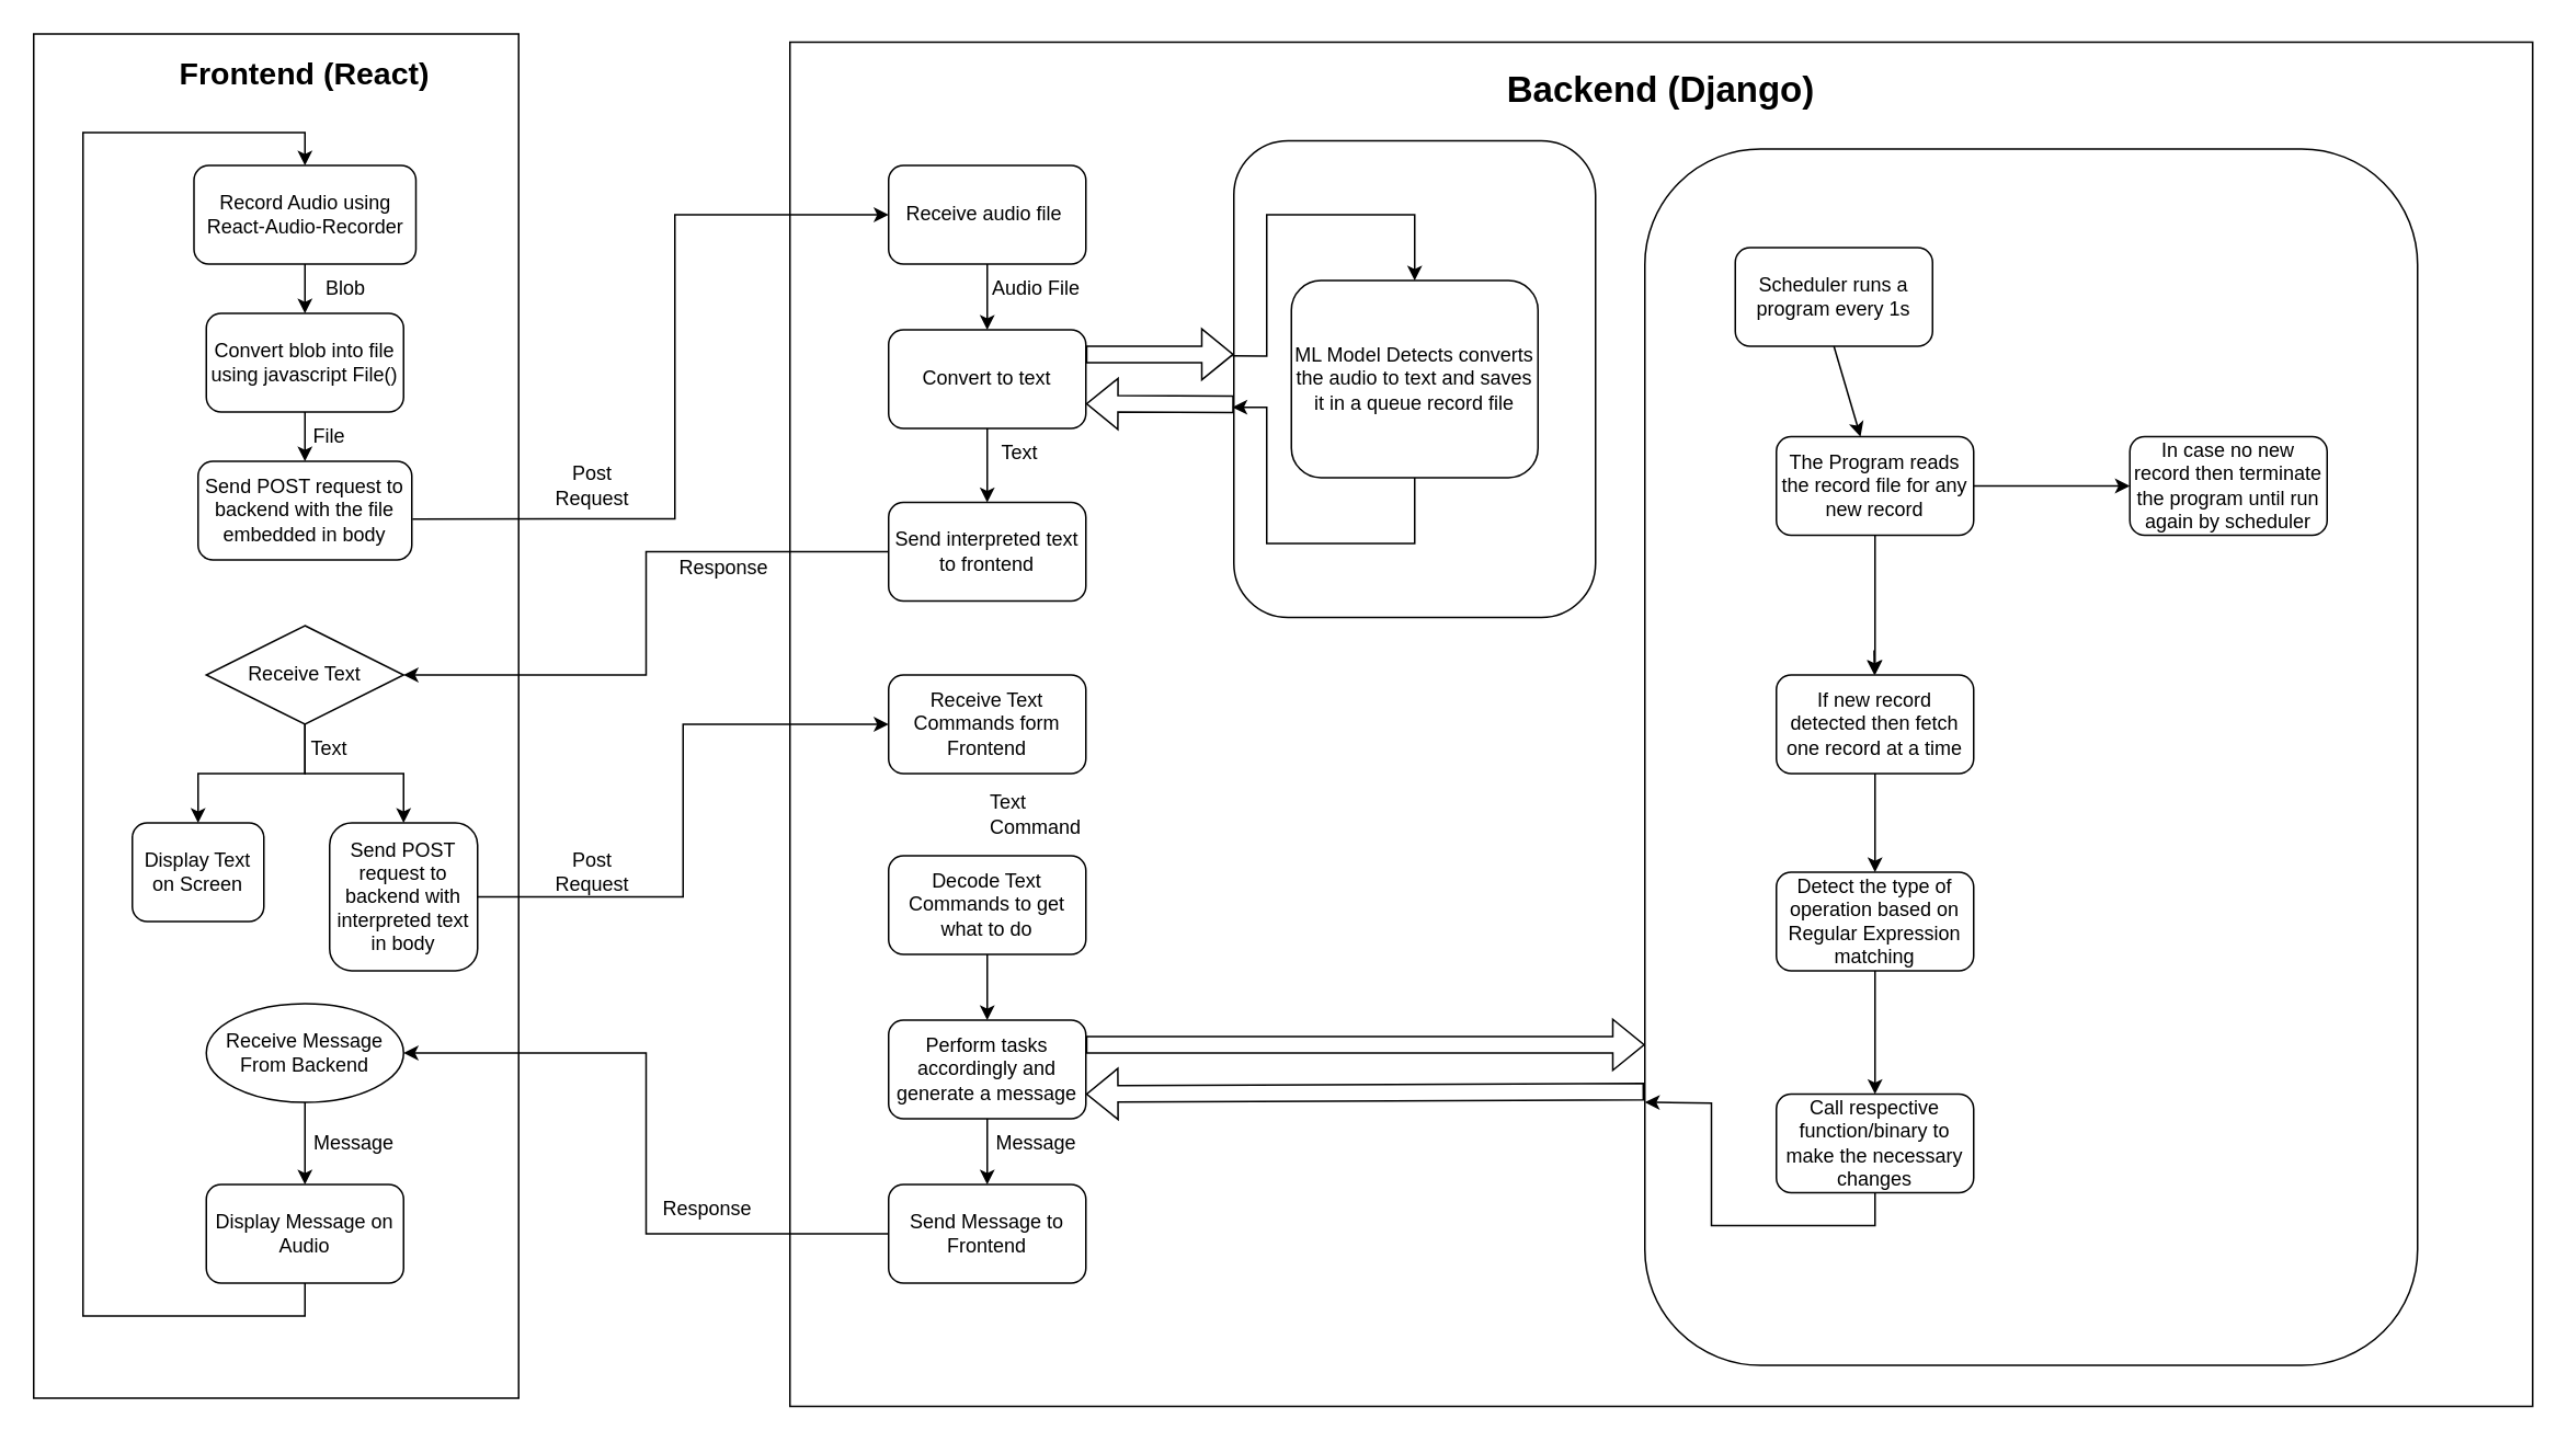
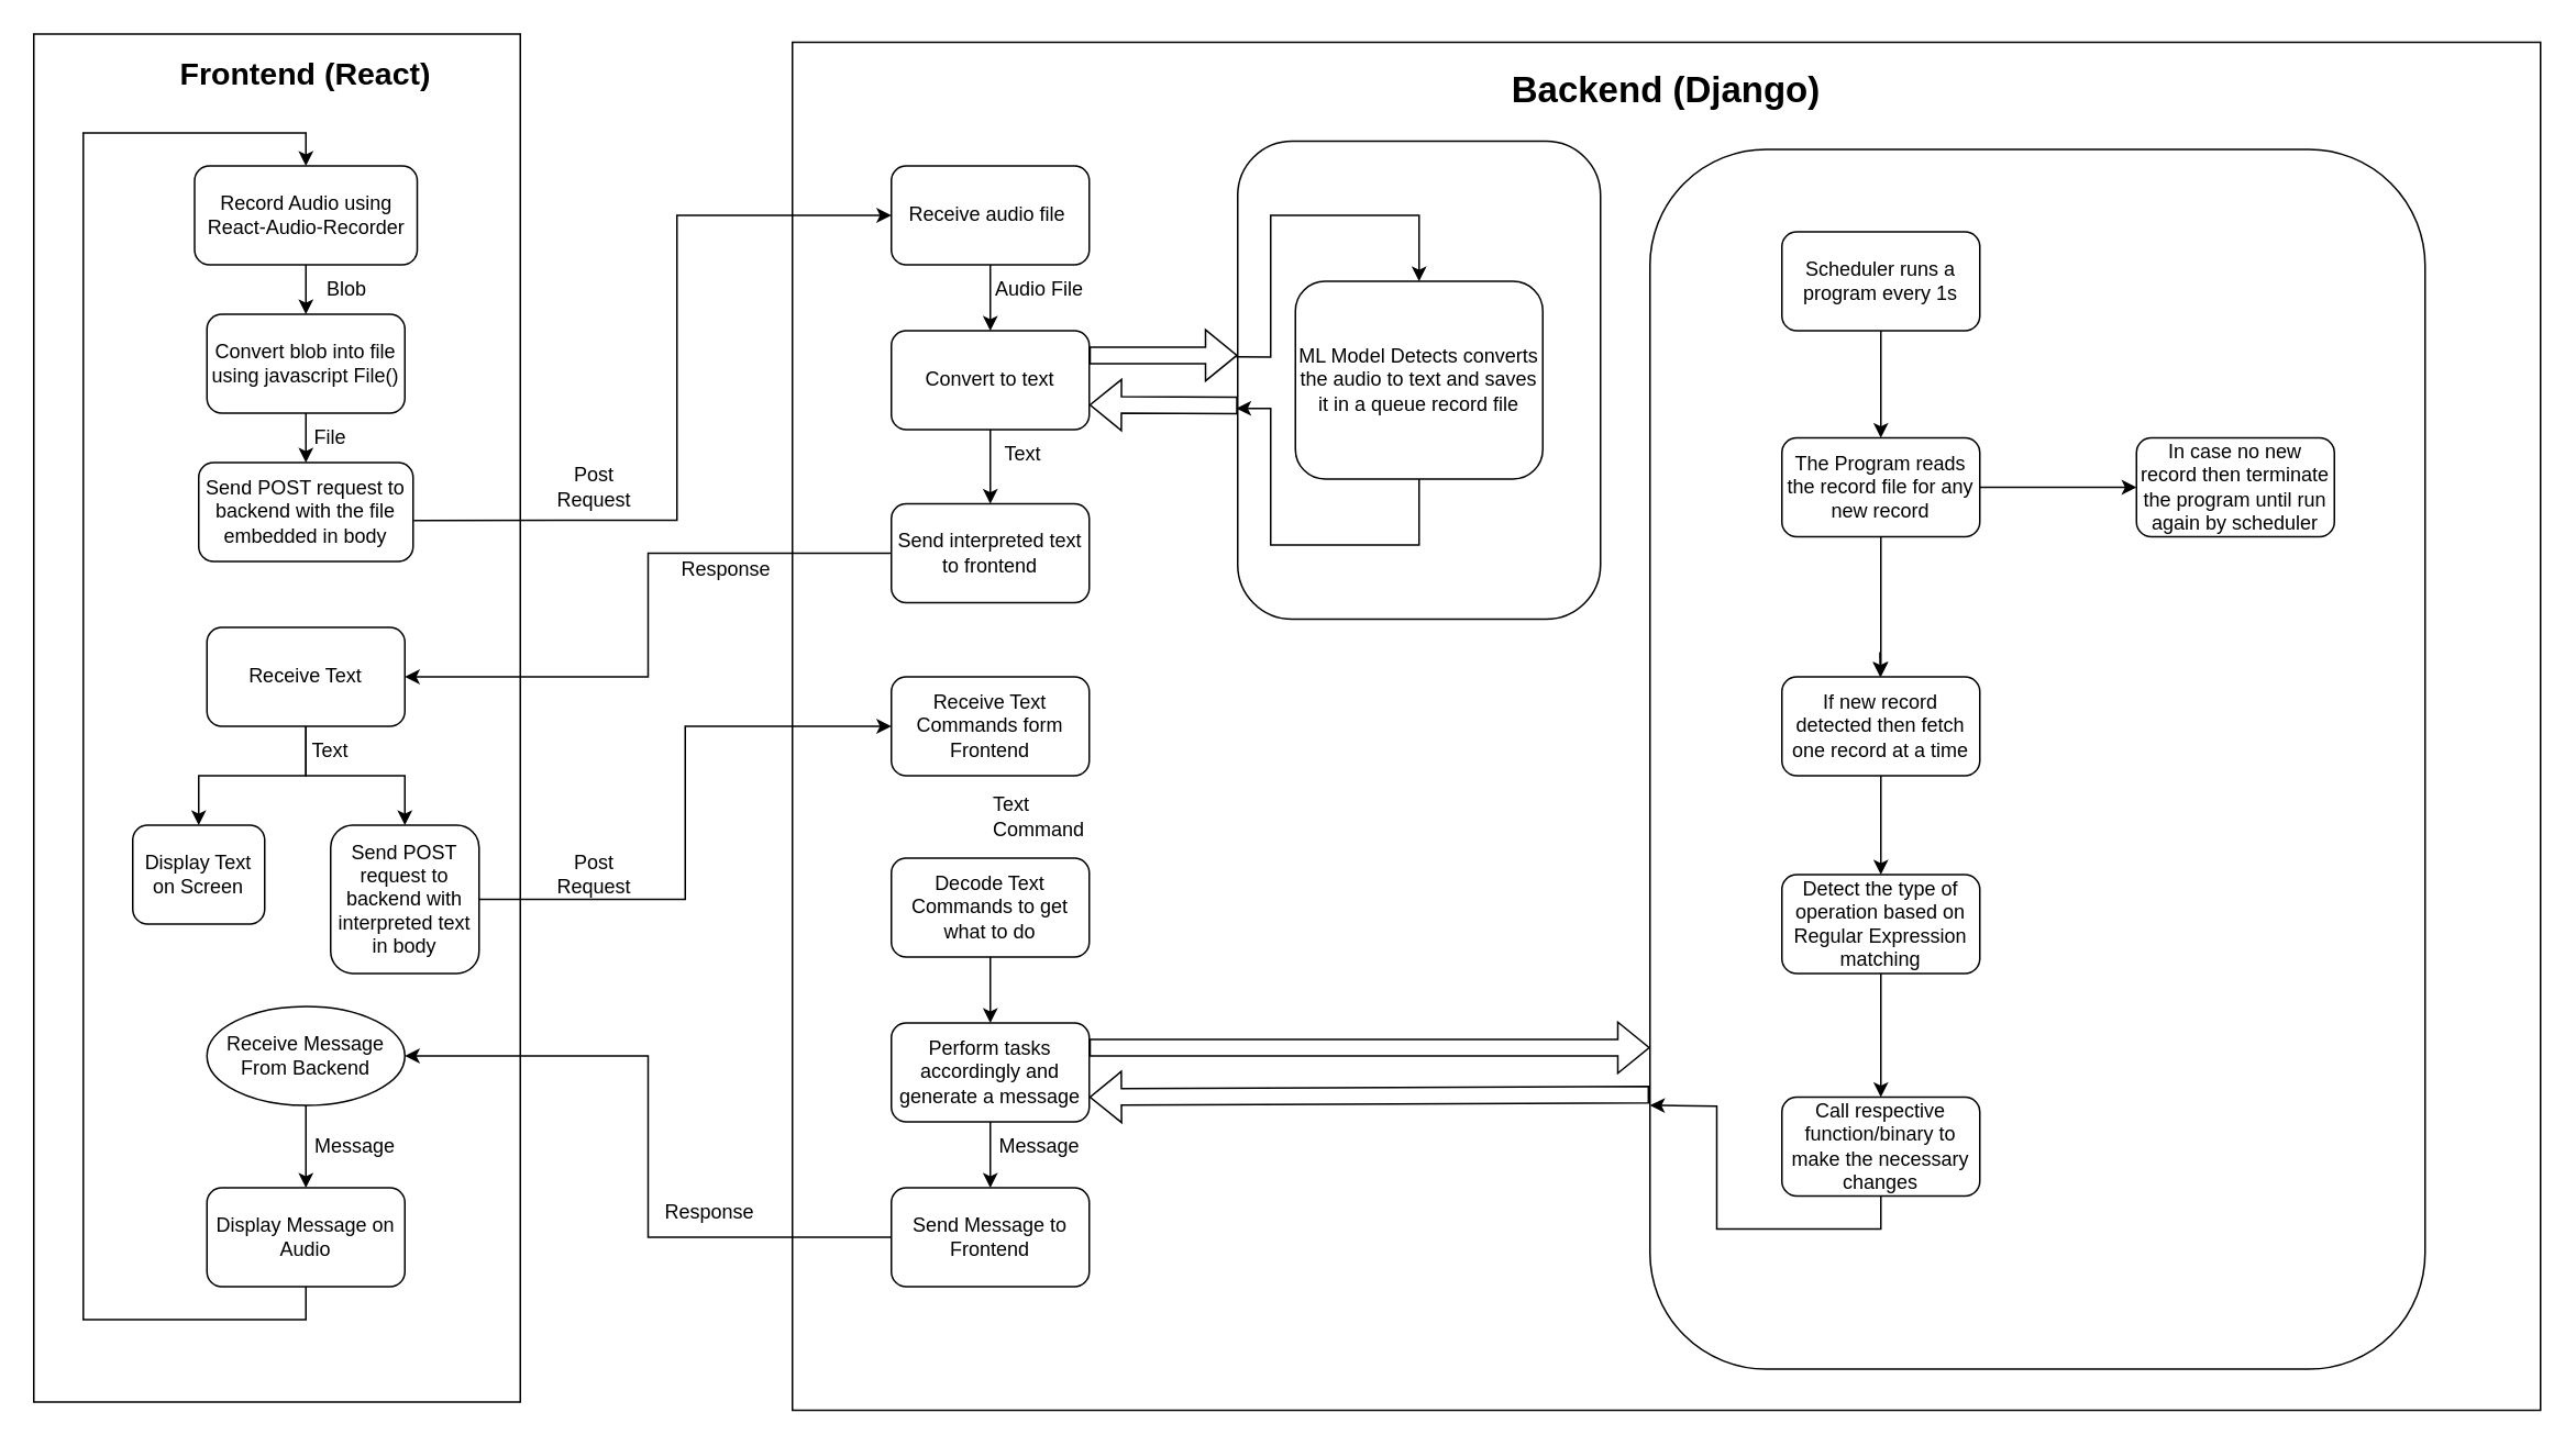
- <mxCell id="50" value="Scheduler runs a program every 1s" style="rounded=1;whiteSpace=wrap;html=1;" parent="1" vertex="1"><mxGeometry x="1055" y="150" width="120" height="60" as="geometry" /></mxCell>
+ <mxCell id="50" value="Scheduler runs a program every 1s" style="rounded=1;whiteSpace=wrap;html=1;" parent="1" vertex="1"><mxGeometry x="1080" y="140" width="120" height="60" as="geometry" /></mxCell>
- <mxCell id="25" value="Receive Text" style="rhombus;whiteSpace=wrap;html=1;" parent="1" vertex="1"><mxGeometry x="125" y="380" width="120" height="60" as="geometry" /></mxCell>
+ <mxCell id="25" value="Receive Text" style="rounded=1;whiteSpace=wrap;html=1;" parent="1" vertex="1"><mxGeometry x="125" y="380" width="120" height="60" as="geometry" /></mxCell>
